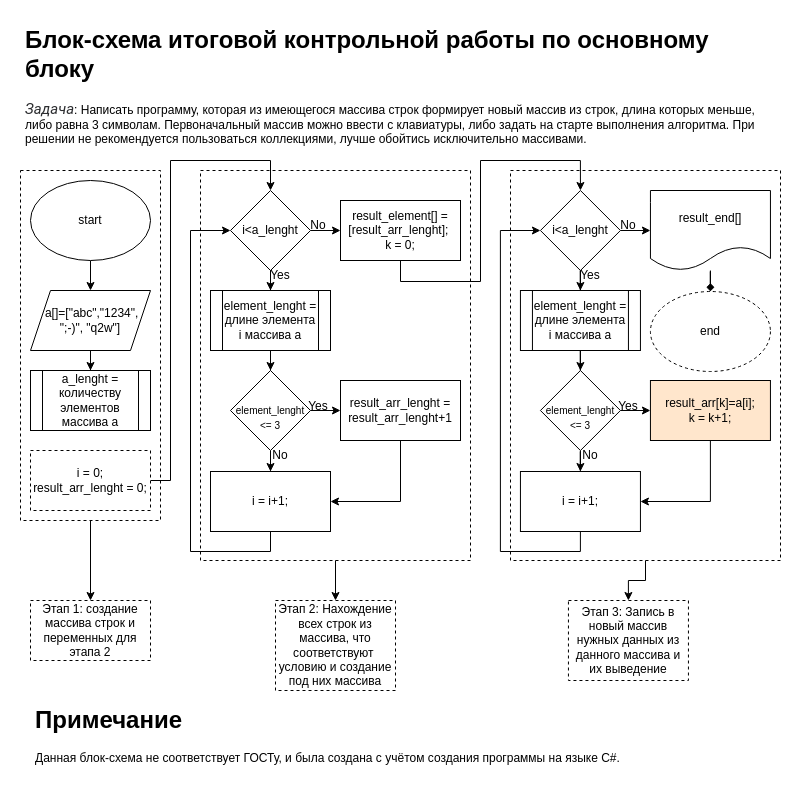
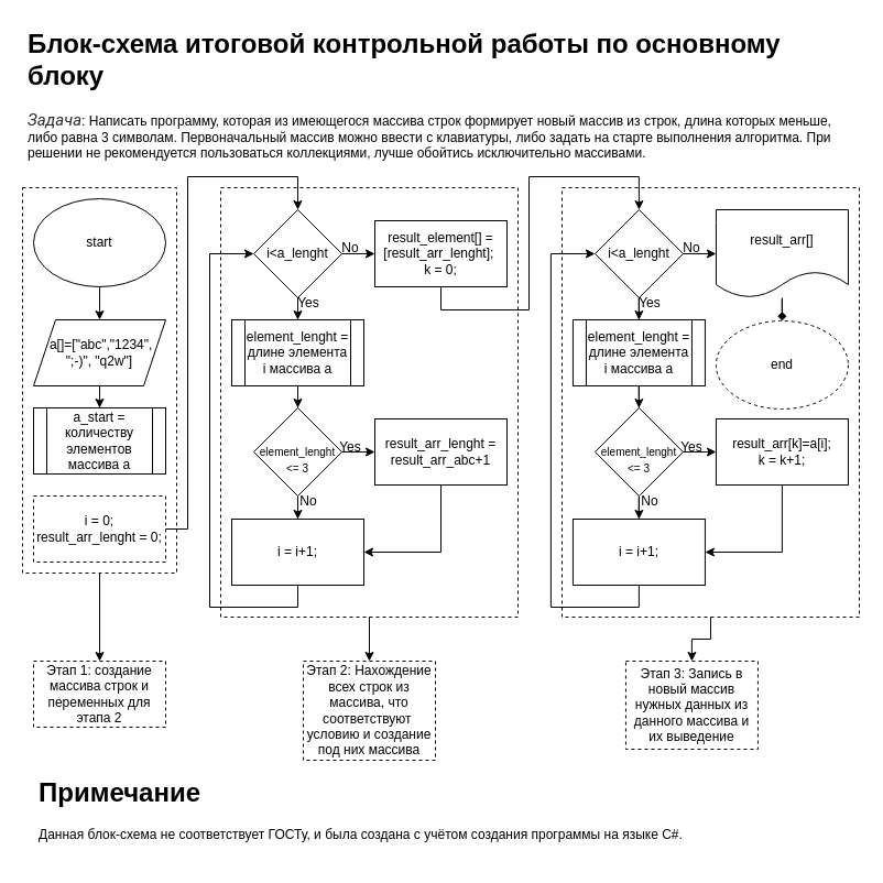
- <mxCell id="43" value="result_end[]" style="shape=document;whiteSpace=wrap;html=1;boundedLbl=1;" vertex="1" parent="1"><mxGeometry x="649.94" y="190" width="120" height="80" as="geometry" /></mxCell>
+ <mxCell id="43" value="result_arr[]" style="shape=document;whiteSpace=wrap;html=1;boundedLbl=1;" vertex="1" parent="1"><mxGeometry x="649.94" y="190" width="120" height="80" as="geometry" /></mxCell>
- <mxCell id="7" value="a_lenght = количеству элементов массива а" style="shape=process;whiteSpace=wrap;html=1;backgroundOutline=1;" vertex="1" parent="1"><mxGeometry x="30" y="370" width="120" height="60" as="geometry" /></mxCell>
+ <mxCell id="7" value="a_start = количеству элементов массива а" style="shape=process;whiteSpace=wrap;html=1;backgroundOutline=1;" vertex="1" parent="1"><mxGeometry x="30" y="370" width="120" height="60" as="geometry" /></mxCell>
- <mxCell id="20" value="result_arr_lenght = result_arr_lenght+1" style="whiteSpace=wrap;html=1;" vertex="1" parent="1"><mxGeometry x="340" y="380" width="120" height="60" as="geometry" /></mxCell>
+ <mxCell id="20" value="result_arr_lenght = result_arr_abc+1" style="whiteSpace=wrap;html=1;" vertex="1" parent="1"><mxGeometry x="340" y="380" width="120" height="60" as="geometry" /></mxCell>
- <mxCell id="37" value="result_arr[k]=a[i];&lt;br&gt;k = k+1;" style="whiteSpace=wrap;html=1;fillColor=#ffe6cc;" vertex="1" parent="1"><mxGeometry x="649.94" y="380" width="120" height="60" as="geometry" /></mxCell>
+ <mxCell id="37" value="result_arr[k]=a[i];&lt;br&gt;k = k+1;" style="whiteSpace=wrap;html=1;" vertex="1" parent="1"><mxGeometry x="649.94" y="380" width="120" height="60" as="geometry" /></mxCell>
